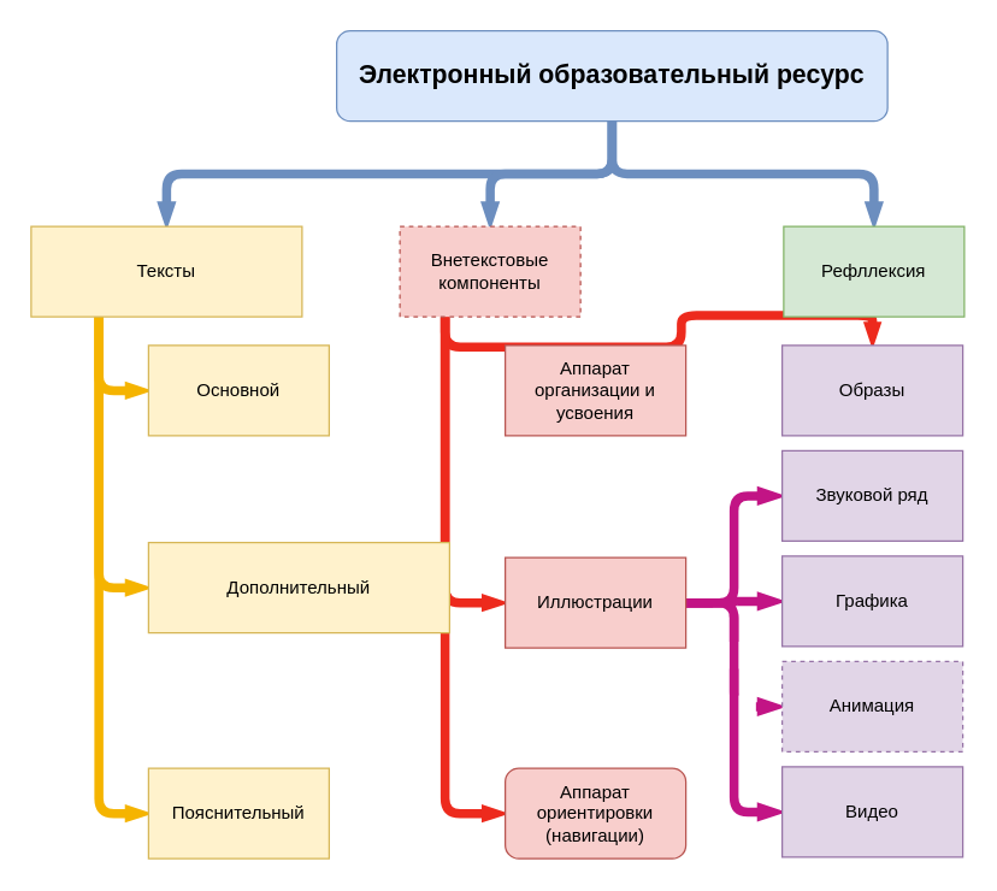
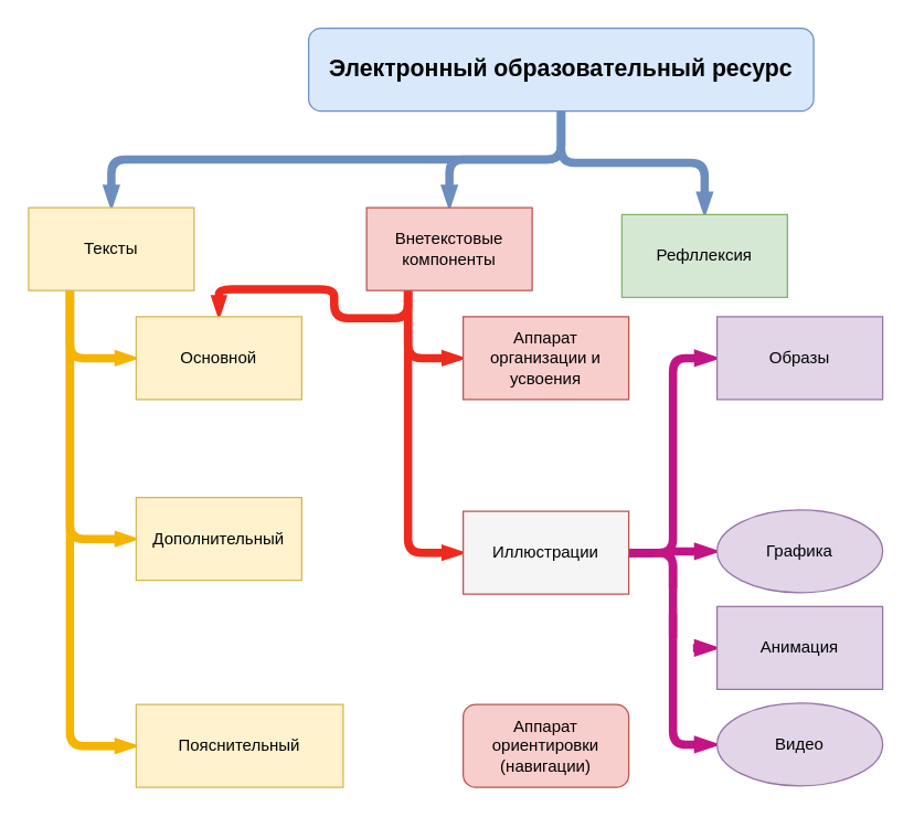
- <mxCell id="17" value="Тексты" style="rounded=0;whiteSpace=wrap;html=1;fillColor=#fff2cc;strokeColor=#d6b656;" vertex="1" parent="1"><mxGeometry x="20" y="150" width="180" height="60" as="geometry" /></mxCell>
+ <mxCell id="17" value="Тексты" style="rounded=0;whiteSpace=wrap;html=1;fillColor=#fff2cc;strokeColor=#d6b656;" vertex="1" parent="1"><mxGeometry x="20" y="150" width="120" height="60" as="geometry" /></mxCell>
- <mxCell id="18" value="Внетекстовые компоненты" style="rounded=0;whiteSpace=wrap;html=1;fillColor=#f8cecc;strokeColor=#b85450;dashed=1;" vertex="1" parent="1"><mxGeometry x="265" y="150" width="120" height="60" as="geometry" /></mxCell>
+ <mxCell id="18" value="Внетекстовые компоненты" style="rounded=0;whiteSpace=wrap;html=1;fillColor=#f8cecc;strokeColor=#b85450;" vertex="1" parent="1"><mxGeometry x="265" y="150" width="120" height="60" as="geometry" /></mxCell>
- <mxCell id="25" value="Рефллексия" style="rounded=0;whiteSpace=wrap;html=1;fillColor=#d5e8d4;strokeColor=#82b366;" vertex="1" parent="1"><mxGeometry x="520" y="150" width="120" height="60" as="geometry" /></mxCell>
+ <mxCell id="25" value="Рефллексия" style="rounded=0;whiteSpace=wrap;html=1;fillColor=#d5e8d4;strokeColor=#82b366;" vertex="1" parent="1"><mxGeometry x="450" y="155" width="120" height="60" as="geometry" /></mxCell>
- <mxCell id="9" style="edgeStyle=orthogonalEdgeStyle;rounded=1;orthogonalLoop=1;jettySize=auto;html=1;exitX=0.25;exitY=1;exitDx=0;exitDy=0;endSize=0;strokeWidth=6;startSize=0;endArrow=blockThin;endFill=1;fillColor=#f8cecc;strokeColor=#ed2a1d;gradientColor=#ea6b66;" edge="1" parent="1" source="18" target="26"><mxGeometry relative="1" as="geometry" /></mxCell>
+ <mxCell id="9" style="edgeStyle=orthogonalEdgeStyle;rounded=1;orthogonalLoop=1;jettySize=auto;html=1;exitX=0.25;exitY=1;exitDx=0;exitDy=0;entryX=0;entryY=0.5;entryDx=0;entryDy=0;endSize=0;strokeWidth=6;startSize=0;endArrow=blockThin;endFill=1;fillColor=#f8cecc;strokeColor=#ed2a1d;gradientColor=#ea6b66;" edge="1" parent="1" source="18" target="23"><mxGeometry relative="1" as="geometry" /></mxCell>
+ <mxCell id="11" style="edgeStyle=orthogonalEdgeStyle;rounded=1;orthogonalLoop=1;jettySize=auto;html=1;exitX=1;exitY=0.5;exitDx=0;exitDy=0;entryX=0;entryY=0.5;entryDx=0;entryDy=0;endArrow=blockThin;endFill=1;strokeWidth=6;endSize=1;startSize=1;fillColor=#e6d0de;gradientColor=#d5739d;strokeColor=#c21485;" edge="1" parent="1" source="22" target="26"><mxGeometry relative="1" as="geometry" /></mxCell>
- <mxCell id="12" style="edgeStyle=orthogonalEdgeStyle;rounded=1;orthogonalLoop=1;jettySize=auto;html=1;exitX=1;exitY=0.5;exitDx=0;exitDy=0;entryX=0;entryY=0.5;entryDx=0;entryDy=0;endArrow=blockThin;endFill=1;strokeWidth=6;endSize=1;startSize=1;fillColor=#e6d0de;gradientColor=#d5739d;strokeColor=#c21485;" edge="1" parent="1" source="22" target="27"><mxGeometry relative="1" as="geometry" /></mxCell>
- <mxCell id="27" value="Звуковой ряд" style="rounded=0;whiteSpace=wrap;html=1;fillColor=#e1d5e7;strokeColor=#9673a6;" vertex="1" parent="1"><mxGeometry x="519" y="299" width="120" height="60" as="geometry" /></mxCell>
- <mxCell id="20" value="Дополнительный" style="rounded=0;whiteSpace=wrap;html=1;fillColor=#fff2cc;strokeColor=#d6b656;" vertex="1" parent="1"><mxGeometry x="98" y="360" width="200" height="60" as="geometry" /></mxCell>
+ <mxCell id="20" value="Дополнительный" style="rounded=0;whiteSpace=wrap;html=1;fillColor=#fff2cc;strokeColor=#d6b656;" vertex="1" parent="1"><mxGeometry x="98" y="360" width="120" height="60" as="geometry" /></mxCell>
- <mxCell id="28" value="Графика" style="rounded=0;whiteSpace=wrap;html=1;fillColor=#e1d5e7;strokeColor=#9673a6;" vertex="1" parent="1"><mxGeometry x="519" y="369" width="120" height="60" as="geometry" /></mxCell>
+ <mxCell id="28" value="Графика" style="ellipse;whiteSpace=wrap;html=1;fillColor=#e1d5e7;strokeColor=#9673a6;" vertex="1" parent="1"><mxGeometry x="519" y="369" width="120" height="60" as="geometry" /></mxCell>
- <mxCell id="22" value="Иллюстрации" style="rounded=0;whiteSpace=wrap;html=1;fillColor=#f8cecc;strokeColor=#b85450;" vertex="1" parent="1"><mxGeometry x="335" y="370" width="120" height="60" as="geometry" /></mxCell>
+ <mxCell id="22" value="Иллюстрации" style="rounded=0;whiteSpace=wrap;html=1;fillColor=#f5f5f5;strokeColor=#b85450;" vertex="1" parent="1"><mxGeometry x="335" y="370" width="120" height="60" as="geometry" /></mxCell>
- <mxCell id="29" value="Анимация" style="rounded=0;whiteSpace=wrap;html=1;fillColor=#e1d5e7;strokeColor=#9673a6;dashed=1;" vertex="1" parent="1"><mxGeometry x="519" y="439" width="120" height="60" as="geometry" /></mxCell>
+ <mxCell id="29" value="Анимация" style="rounded=0;whiteSpace=wrap;html=1;fillColor=#e1d5e7;strokeColor=#9673a6;" vertex="1" parent="1"><mxGeometry x="519" y="439" width="120" height="60" as="geometry" /></mxCell>
- <mxCell id="10" style="edgeStyle=orthogonalEdgeStyle;rounded=1;orthogonalLoop=1;jettySize=auto;html=1;exitX=0.25;exitY=1;exitDx=0;exitDy=0;entryX=0;entryY=0.5;entryDx=0;entryDy=0;endSize=0;strokeWidth=6;startSize=0;endArrow=blockThin;endFill=1;fillColor=#f8cecc;strokeColor=#ed2a1d;gradientColor=#ea6b66;" edge="1" parent="1" source="18" target="24"><mxGeometry relative="1" as="geometry" /></mxCell>
+ <mxCell id="10" style="edgeStyle=orthogonalEdgeStyle;rounded=1;orthogonalLoop=1;jettySize=auto;html=1;exitX=0.25;exitY=1;exitDx=0;exitDy=0;endSize=0;strokeWidth=6;startSize=0;endArrow=blockThin;endFill=1;fillColor=#f8cecc;strokeColor=#ed2a1d;gradientColor=#ea6b66;" edge="1" parent="1" source="18" target="19"><mxGeometry relative="1" as="geometry" /></mxCell>
- <mxCell id="30" value="Видео" style="rounded=0;whiteSpace=wrap;html=1;fillColor=#e1d5e7;strokeColor=#9673a6;" vertex="1" parent="1"><mxGeometry x="519" y="509" width="120" height="60" as="geometry" /></mxCell>
+ <mxCell id="30" value="Видео" style="ellipse;whiteSpace=wrap;html=1;fillColor=#e1d5e7;strokeColor=#9673a6;" vertex="1" parent="1"><mxGeometry x="519" y="509" width="120" height="60" as="geometry" /></mxCell>
- <mxCell id="21" value="Пояснительный" style="rounded=0;whiteSpace=wrap;html=1;fillColor=#fff2cc;strokeColor=#d6b656;" vertex="1" parent="1"><mxGeometry x="98" y="510" width="120" height="60" as="geometry" /></mxCell>
+ <mxCell id="21" value="Пояснительный" style="rounded=0;whiteSpace=wrap;html=1;fillColor=#fff2cc;strokeColor=#d6b656;" vertex="1" parent="1"><mxGeometry x="98" y="510" width="150" height="60" as="geometry" /></mxCell>
